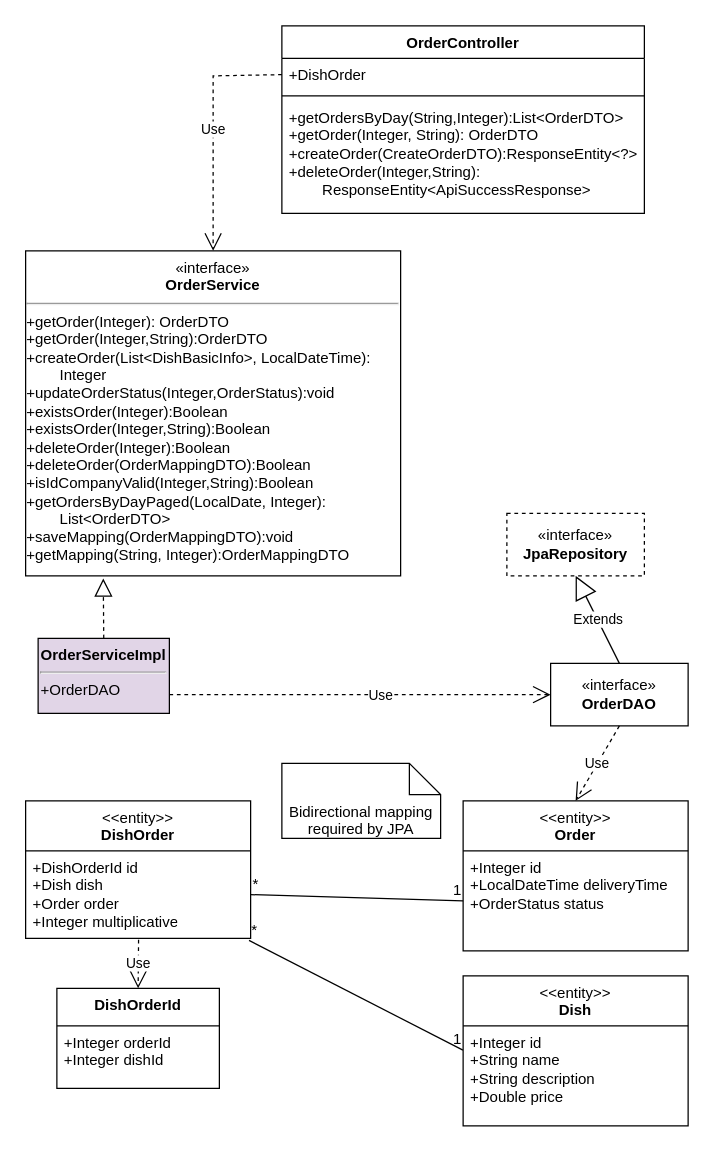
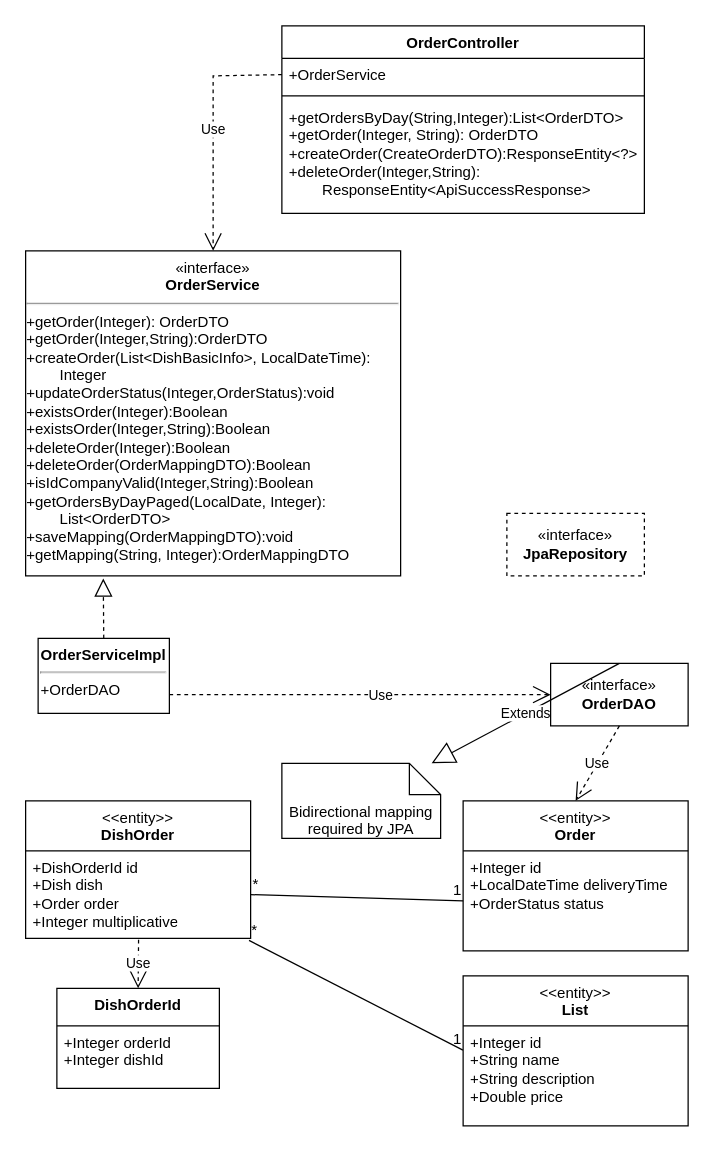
- <mxCell id="3" value="+DishOrder" style="text;strokeColor=none;fillColor=none;align=left;verticalAlign=top;spacingLeft=4;spacingRight=4;overflow=hidden;rotatable=0;points=[[0,0.5],[1,0.5]];portConstraint=eastwest;whiteSpace=wrap;html=1;" vertex="1" parent="2"><mxGeometry y="26" width="290" height="26" as="geometry" /></mxCell>
+ <mxCell id="3" value="+OrderService" style="text;strokeColor=none;fillColor=none;align=left;verticalAlign=top;spacingLeft=4;spacingRight=4;overflow=hidden;rotatable=0;points=[[0,0.5],[1,0.5]];portConstraint=eastwest;whiteSpace=wrap;html=1;" vertex="1" parent="2"><mxGeometry y="26" width="290" height="26" as="geometry" /></mxCell>
- <mxCell id="13" value="Extends" style="endArrow=block;endSize=16;endFill=0;html=1;rounded=0;exitX=0.5;exitY=0;exitDx=0;exitDy=0;entryX=0.5;entryY=1;entryDx=0;entryDy=0;" edge="1" parent="1" source="11" target="10"><mxGeometry width="160" relative="1" as="geometry"><mxPoint x="480" y="280" as="sourcePoint" /><mxPoint x="640" y="280" as="targetPoint" /></mxGeometry></mxCell>
+ <mxCell id="13" value="Extends" style="endArrow=block;endSize=16;endFill=0;html=1;rounded=0;exitX=0.5;exitY=0;exitDx=0;exitDy=0;" edge="1" parent="1" source="11" target="30"><mxGeometry width="160" relative="1" as="geometry"><mxPoint x="480" y="280" as="sourcePoint" /><mxPoint x="640" y="280" as="targetPoint" /></mxGeometry></mxCell>
- <mxCell id="7" value="&lt;b&gt;OrderServiceImpl&lt;/b&gt;&lt;div&gt;&lt;hr&gt;&lt;div style=&quot;text-align: left;&quot;&gt;+OrderDAO&lt;/div&gt;&lt;div style=&quot;text-align: left;&quot;&gt;&lt;br&gt;&lt;/div&gt;&lt;/div&gt;" style="html=1;whiteSpace=wrap;verticalAlign=top;fillColor=#e1d5e7;" vertex="1" parent="1"><mxGeometry x="30" y="510" width="105" height="60" as="geometry" /></mxCell>
+ <mxCell id="7" value="&lt;b&gt;OrderServiceImpl&lt;/b&gt;&lt;div&gt;&lt;hr&gt;&lt;div style=&quot;text-align: left;&quot;&gt;+OrderDAO&lt;/div&gt;&lt;div style=&quot;text-align: left;&quot;&gt;&lt;br&gt;&lt;/div&gt;&lt;/div&gt;" style="html=1;whiteSpace=wrap;verticalAlign=top;" vertex="1" parent="1"><mxGeometry x="30" y="510" width="105" height="60" as="geometry" /></mxCell>
- <mxCell id="21" value="&lt;span style=&quot;font-weight: 400;&quot;&gt;&amp;lt;&amp;lt;entity&amp;gt;&amp;gt;&lt;/span&gt;&lt;div&gt;Dish&lt;/div&gt;" style="swimlane;fontStyle=1;align=center;verticalAlign=top;childLayout=stackLayout;horizontal=1;startSize=40;horizontalStack=0;resizeParent=1;resizeParentMax=0;resizeLast=0;collapsible=1;marginBottom=0;whiteSpace=wrap;html=1;" vertex="1" parent="1"><mxGeometry x="370" y="780" width="180" height="120" as="geometry"><mxRectangle x="590" y="600" width="100" height="40" as="alternateBounds" /></mxGeometry></mxCell>
+ <mxCell id="21" value="&lt;span style=&quot;font-weight: 400;&quot;&gt;&amp;lt;&amp;lt;entity&amp;gt;&amp;gt;&lt;/span&gt;&lt;div&gt;List&lt;/div&gt;" style="swimlane;fontStyle=1;align=center;verticalAlign=top;childLayout=stackLayout;horizontal=1;startSize=40;horizontalStack=0;resizeParent=1;resizeParentMax=0;resizeLast=0;collapsible=1;marginBottom=0;whiteSpace=wrap;html=1;" vertex="1" parent="1"><mxGeometry x="370" y="780" width="180" height="120" as="geometry"><mxRectangle x="590" y="600" width="100" height="40" as="alternateBounds" /></mxGeometry></mxCell>
